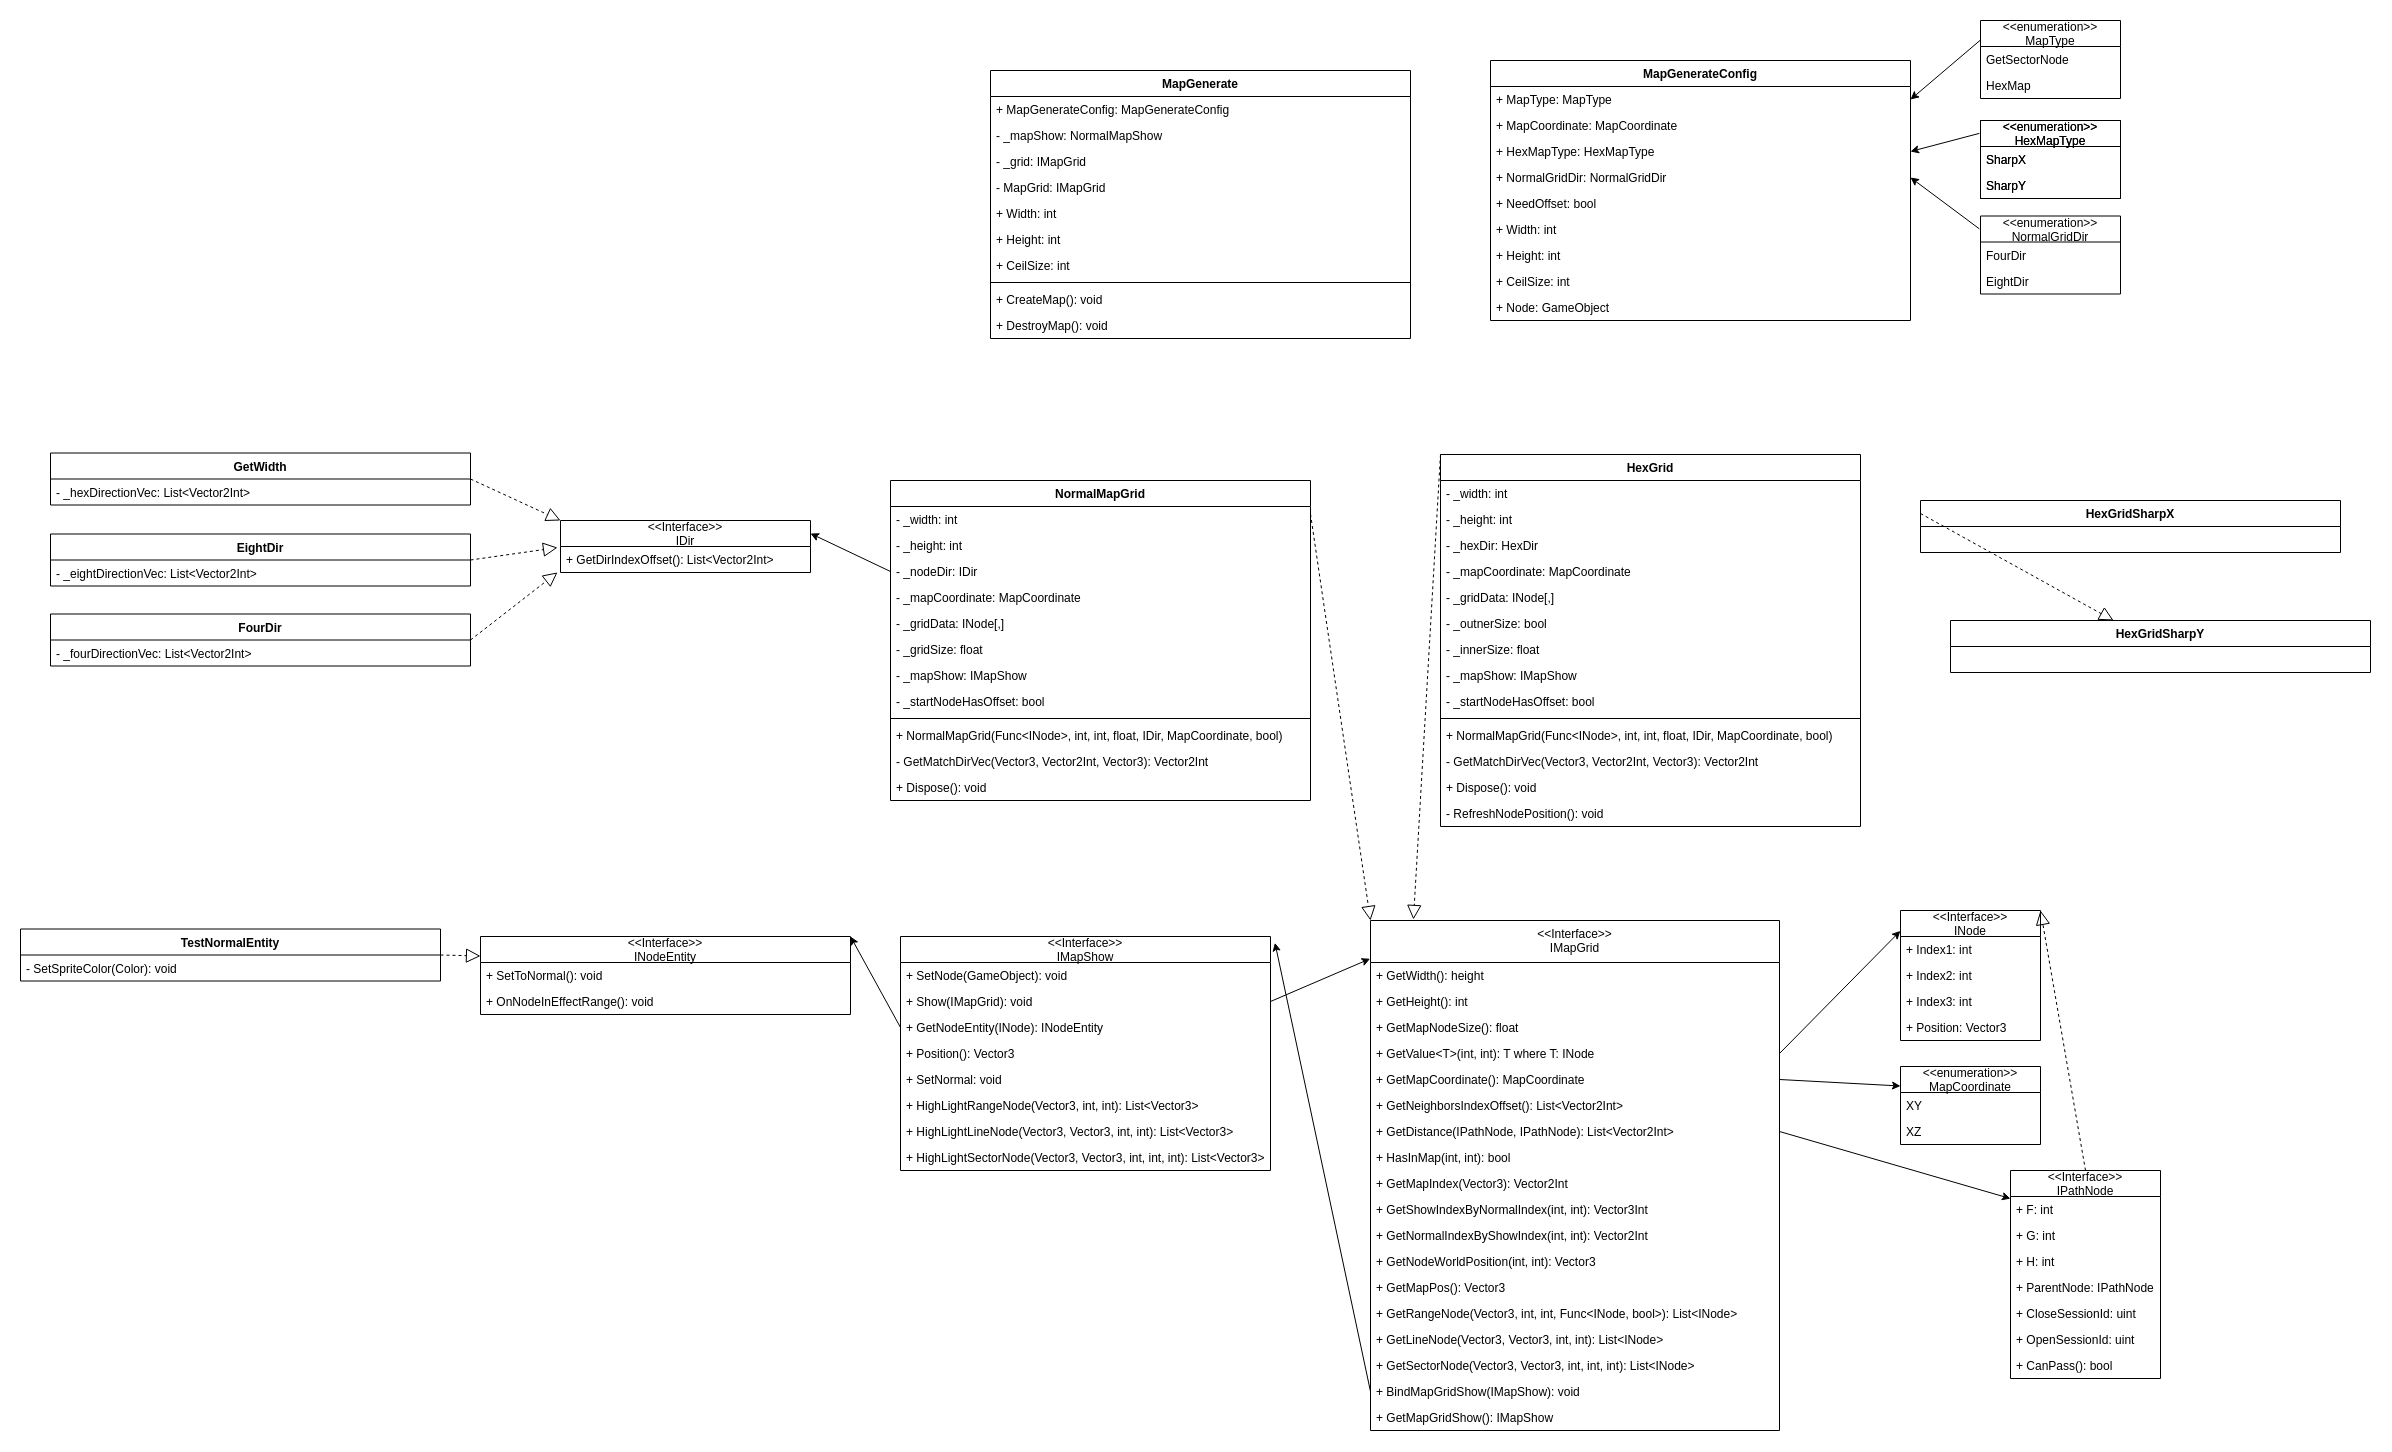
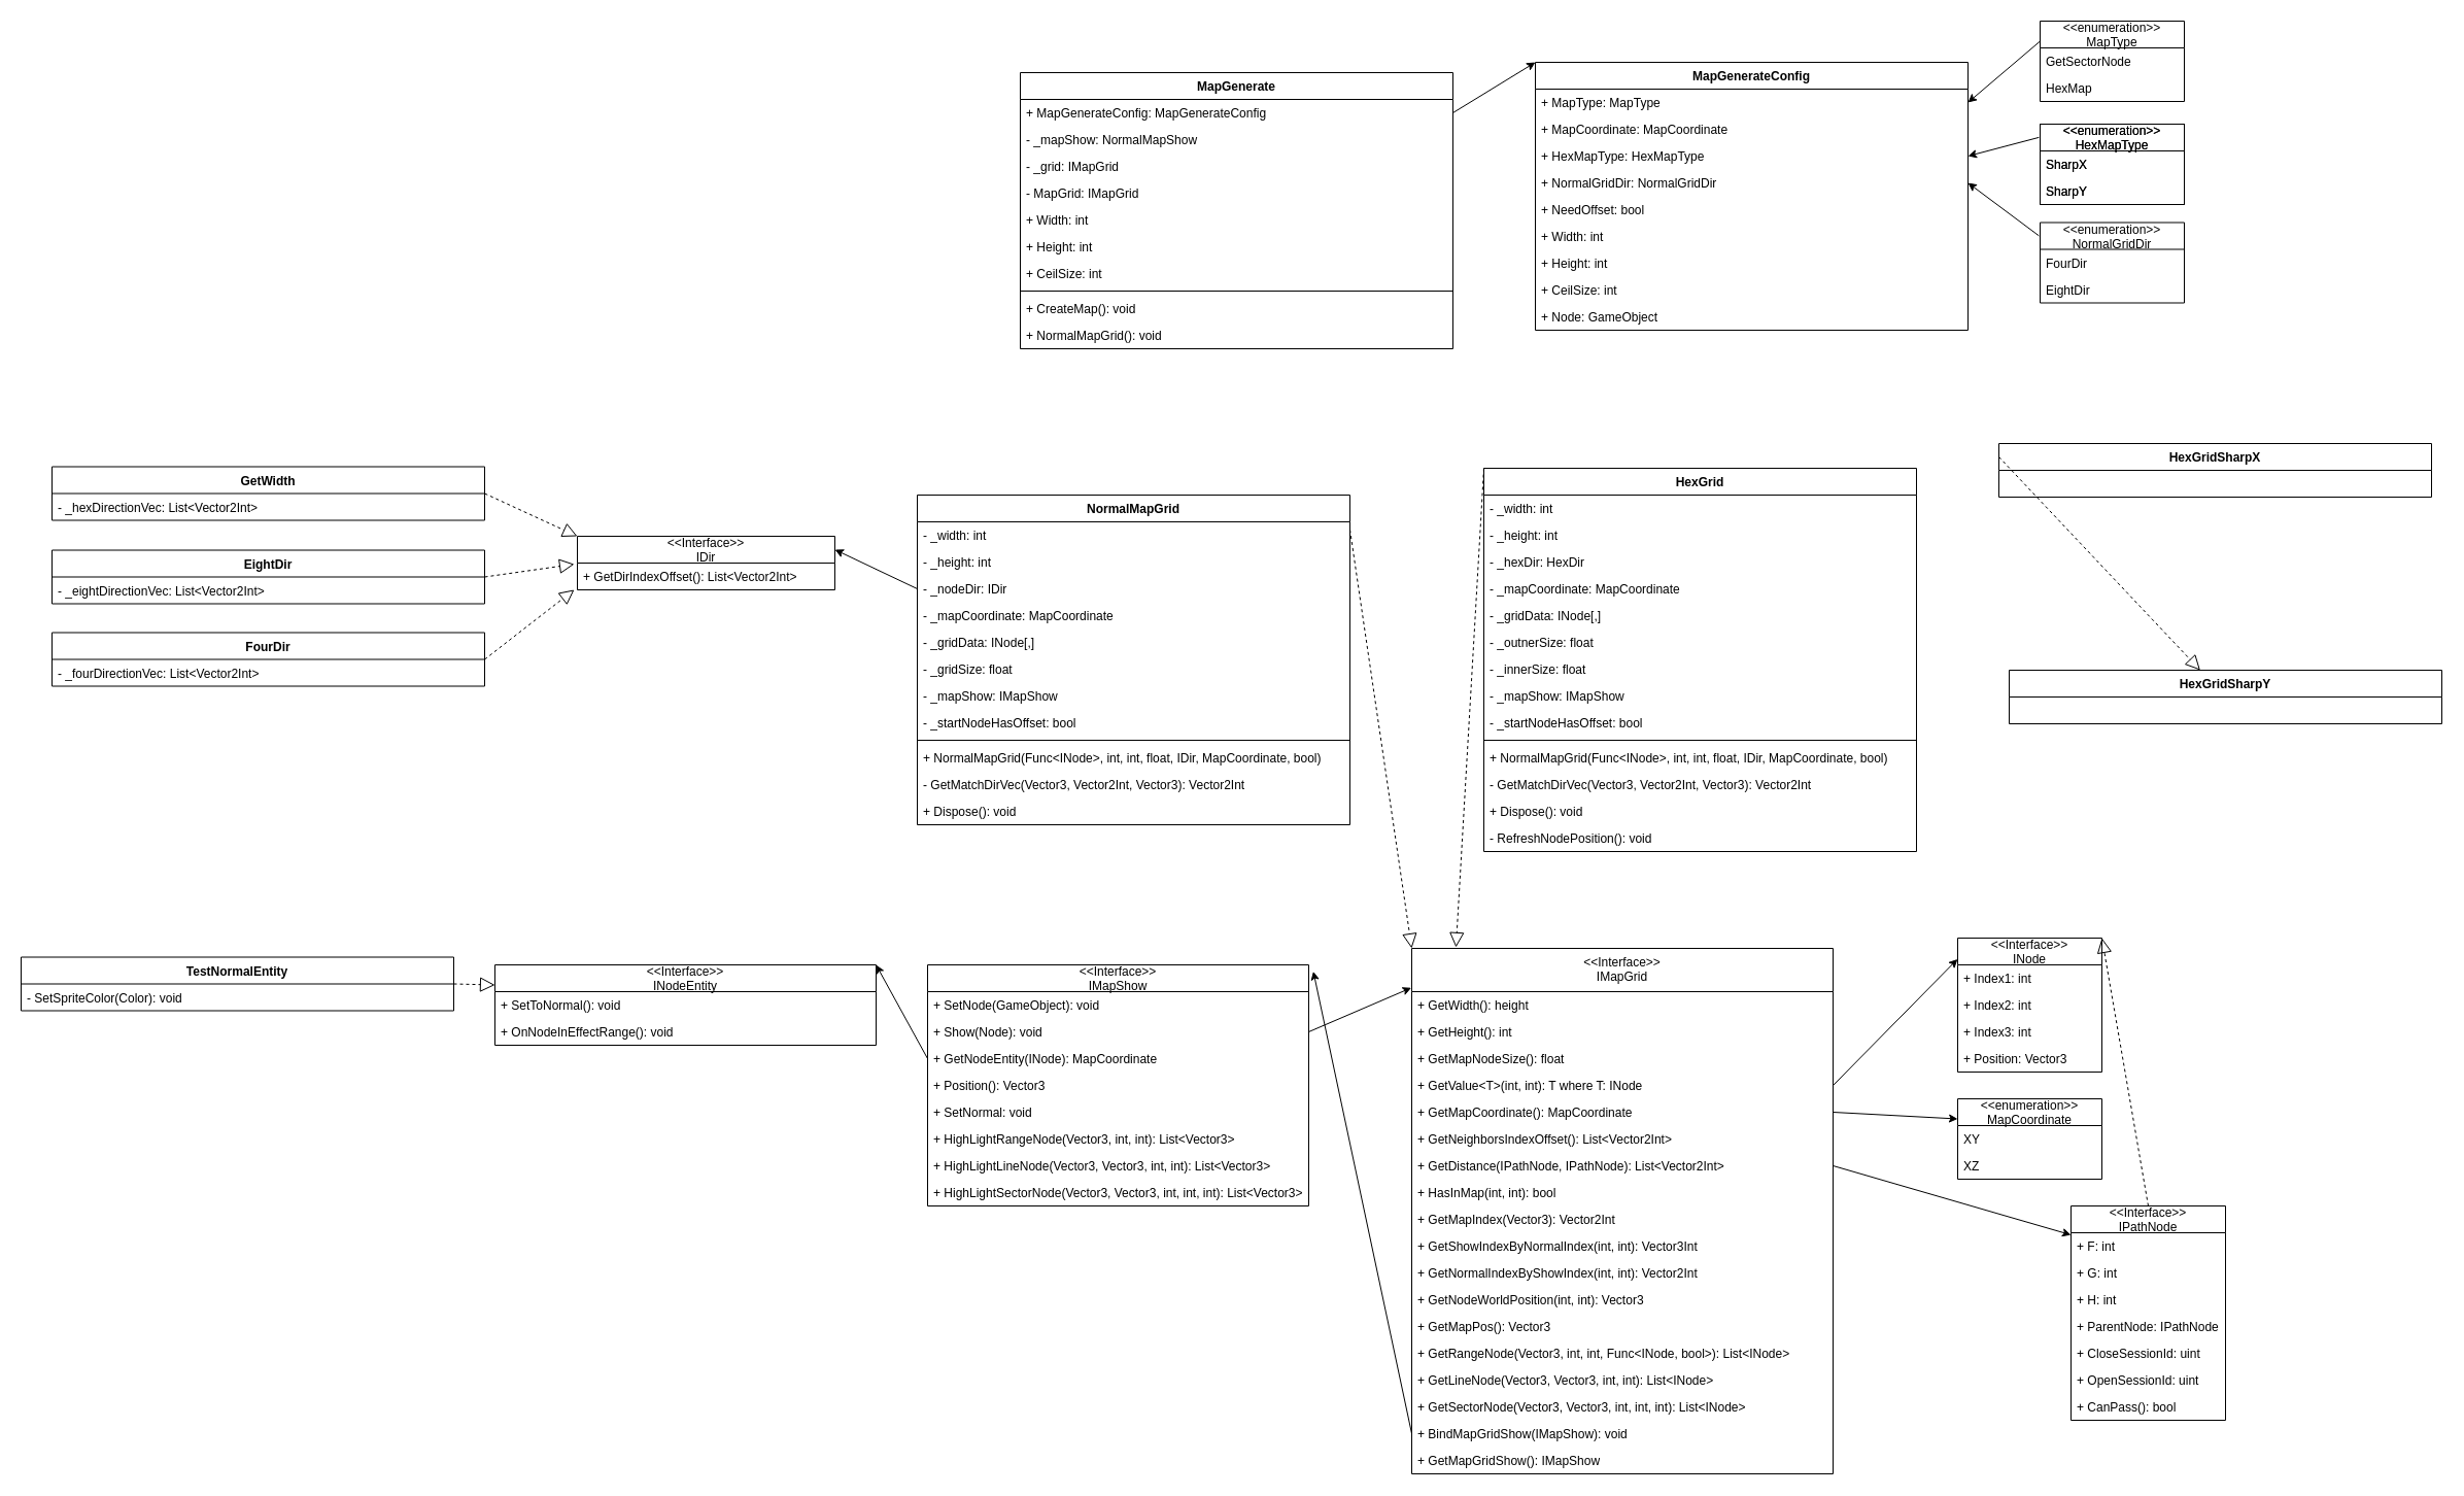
+ <mxCell id="133" value="" style="endArrow=classic;html=1;rounded=0;entryX=0;entryY=0;entryDx=0;entryDy=0;exitX=1;exitY=0.5;exitDx=0;exitDy=0;" edge="1" parent="1" source="123" target="97"><mxGeometry width="50" height="50" relative="1" as="geometry"><mxPoint x="1990" y="49.5" as="sourcePoint" /><mxPoint x="1920" y="109" as="targetPoint" /></mxGeometry></mxCell>
- <mxCell id="132" value="+ DestroyMap(): void" style="text;strokeColor=none;fillColor=none;align=left;verticalAlign=top;spacingLeft=4;spacingRight=4;overflow=hidden;rotatable=0;points=[[0,0.5],[1,0.5]];portConstraint=eastwest;" vertex="1" parent="122"><mxGeometry y="242" width="420" height="26" as="geometry" /></mxCell>
+ <mxCell id="132" value="+ NormalMapGrid(): void" style="text;strokeColor=none;fillColor=none;align=left;verticalAlign=top;spacingLeft=4;spacingRight=4;overflow=hidden;rotatable=0;points=[[0,0.5],[1,0.5]];portConstraint=eastwest;" vertex="1" parent="122"><mxGeometry y="242" width="420" height="26" as="geometry" /></mxCell>
- <mxCell id="94" value="HexGridSharpX" style="swimlane;fontStyle=1;align=center;verticalAlign=top;childLayout=stackLayout;horizontal=1;startSize=26;horizontalStack=0;resizeParent=1;resizeParentMax=0;resizeLast=0;collapsible=1;marginBottom=0;" vertex="1" parent="1"><mxGeometry x="1920" y="500" width="420" height="52" as="geometry" /></mxCell>
+ <mxCell id="94" value="HexGridSharpX" style="swimlane;fontStyle=1;align=center;verticalAlign=top;childLayout=stackLayout;horizontal=1;startSize=26;horizontalStack=0;resizeParent=1;resizeParentMax=0;resizeLast=0;collapsible=1;marginBottom=0;" vertex="1" parent="1"><mxGeometry x="1940" width="420" height="52" as="geometry" y="430" /></mxCell>
- <mxCell id="84" value="- _outnerSize: bool" style="text;strokeColor=none;fillColor=none;align=left;verticalAlign=top;spacingLeft=4;spacingRight=4;overflow=hidden;rotatable=0;points=[[0,0.5],[1,0.5]];portConstraint=eastwest;" vertex="1" parent="78"><mxGeometry y="156" width="420" height="26" as="geometry" /></mxCell>
+ <mxCell id="84" value="- _outnerSize: float" style="text;strokeColor=none;fillColor=none;align=left;verticalAlign=top;spacingLeft=4;spacingRight=4;overflow=hidden;rotatable=0;points=[[0,0.5],[1,0.5]];portConstraint=eastwest;" vertex="1" parent="78"><mxGeometry y="156" width="420" height="26" as="geometry" /></mxCell>
- <mxCell id="96" value="HexGridSharpY" style="swimlane;fontStyle=1;align=center;verticalAlign=top;childLayout=stackLayout;horizontal=1;startSize=26;horizontalStack=0;resizeParent=1;resizeParentMax=0;resizeLast=0;collapsible=1;marginBottom=0;" vertex="1" parent="1"><mxGeometry x="1950" y="620" width="420" height="52" as="geometry" /></mxCell>
+ <mxCell id="96" value="HexGridSharpY" style="swimlane;fontStyle=1;align=center;verticalAlign=top;childLayout=stackLayout;horizontal=1;startSize=26;horizontalStack=0;resizeParent=1;resizeParentMax=0;resizeLast=0;collapsible=1;marginBottom=0;" vertex="1" parent="1"><mxGeometry x="1950" y="650" width="420" height="52" as="geometry" /></mxCell>
- <mxCell id="43" value="+ Show(IMapGrid): void" style="text;strokeColor=none;fillColor=none;align=left;verticalAlign=top;spacingLeft=4;spacingRight=4;overflow=hidden;rotatable=0;points=[[0,0.5],[1,0.5]];portConstraint=eastwest;" vertex="1" parent="41"><mxGeometry y="52" width="370" height="26" as="geometry" /></mxCell>
+ <mxCell id="43" value="+ Show(Node): void" style="text;strokeColor=none;fillColor=none;align=left;verticalAlign=top;spacingLeft=4;spacingRight=4;overflow=hidden;rotatable=0;points=[[0,0.5],[1,0.5]];portConstraint=eastwest;" vertex="1" parent="41"><mxGeometry y="52" width="370" height="26" as="geometry" /></mxCell>
- <mxCell id="44" value="+ GetNodeEntity(INode): INodeEntity" style="text;strokeColor=none;fillColor=none;align=left;verticalAlign=top;spacingLeft=4;spacingRight=4;overflow=hidden;rotatable=0;points=[[0,0.5],[1,0.5]];portConstraint=eastwest;" vertex="1" parent="41"><mxGeometry y="78" width="370" height="26" as="geometry" /></mxCell>
+ <mxCell id="44" value="+ GetNodeEntity(INode): MapCoordinate" style="text;strokeColor=none;fillColor=none;align=left;verticalAlign=top;spacingLeft=4;spacingRight=4;overflow=hidden;rotatable=0;points=[[0,0.5],[1,0.5]];portConstraint=eastwest;" vertex="1" parent="41"><mxGeometry y="78" width="370" height="26" as="geometry" /></mxCell>
